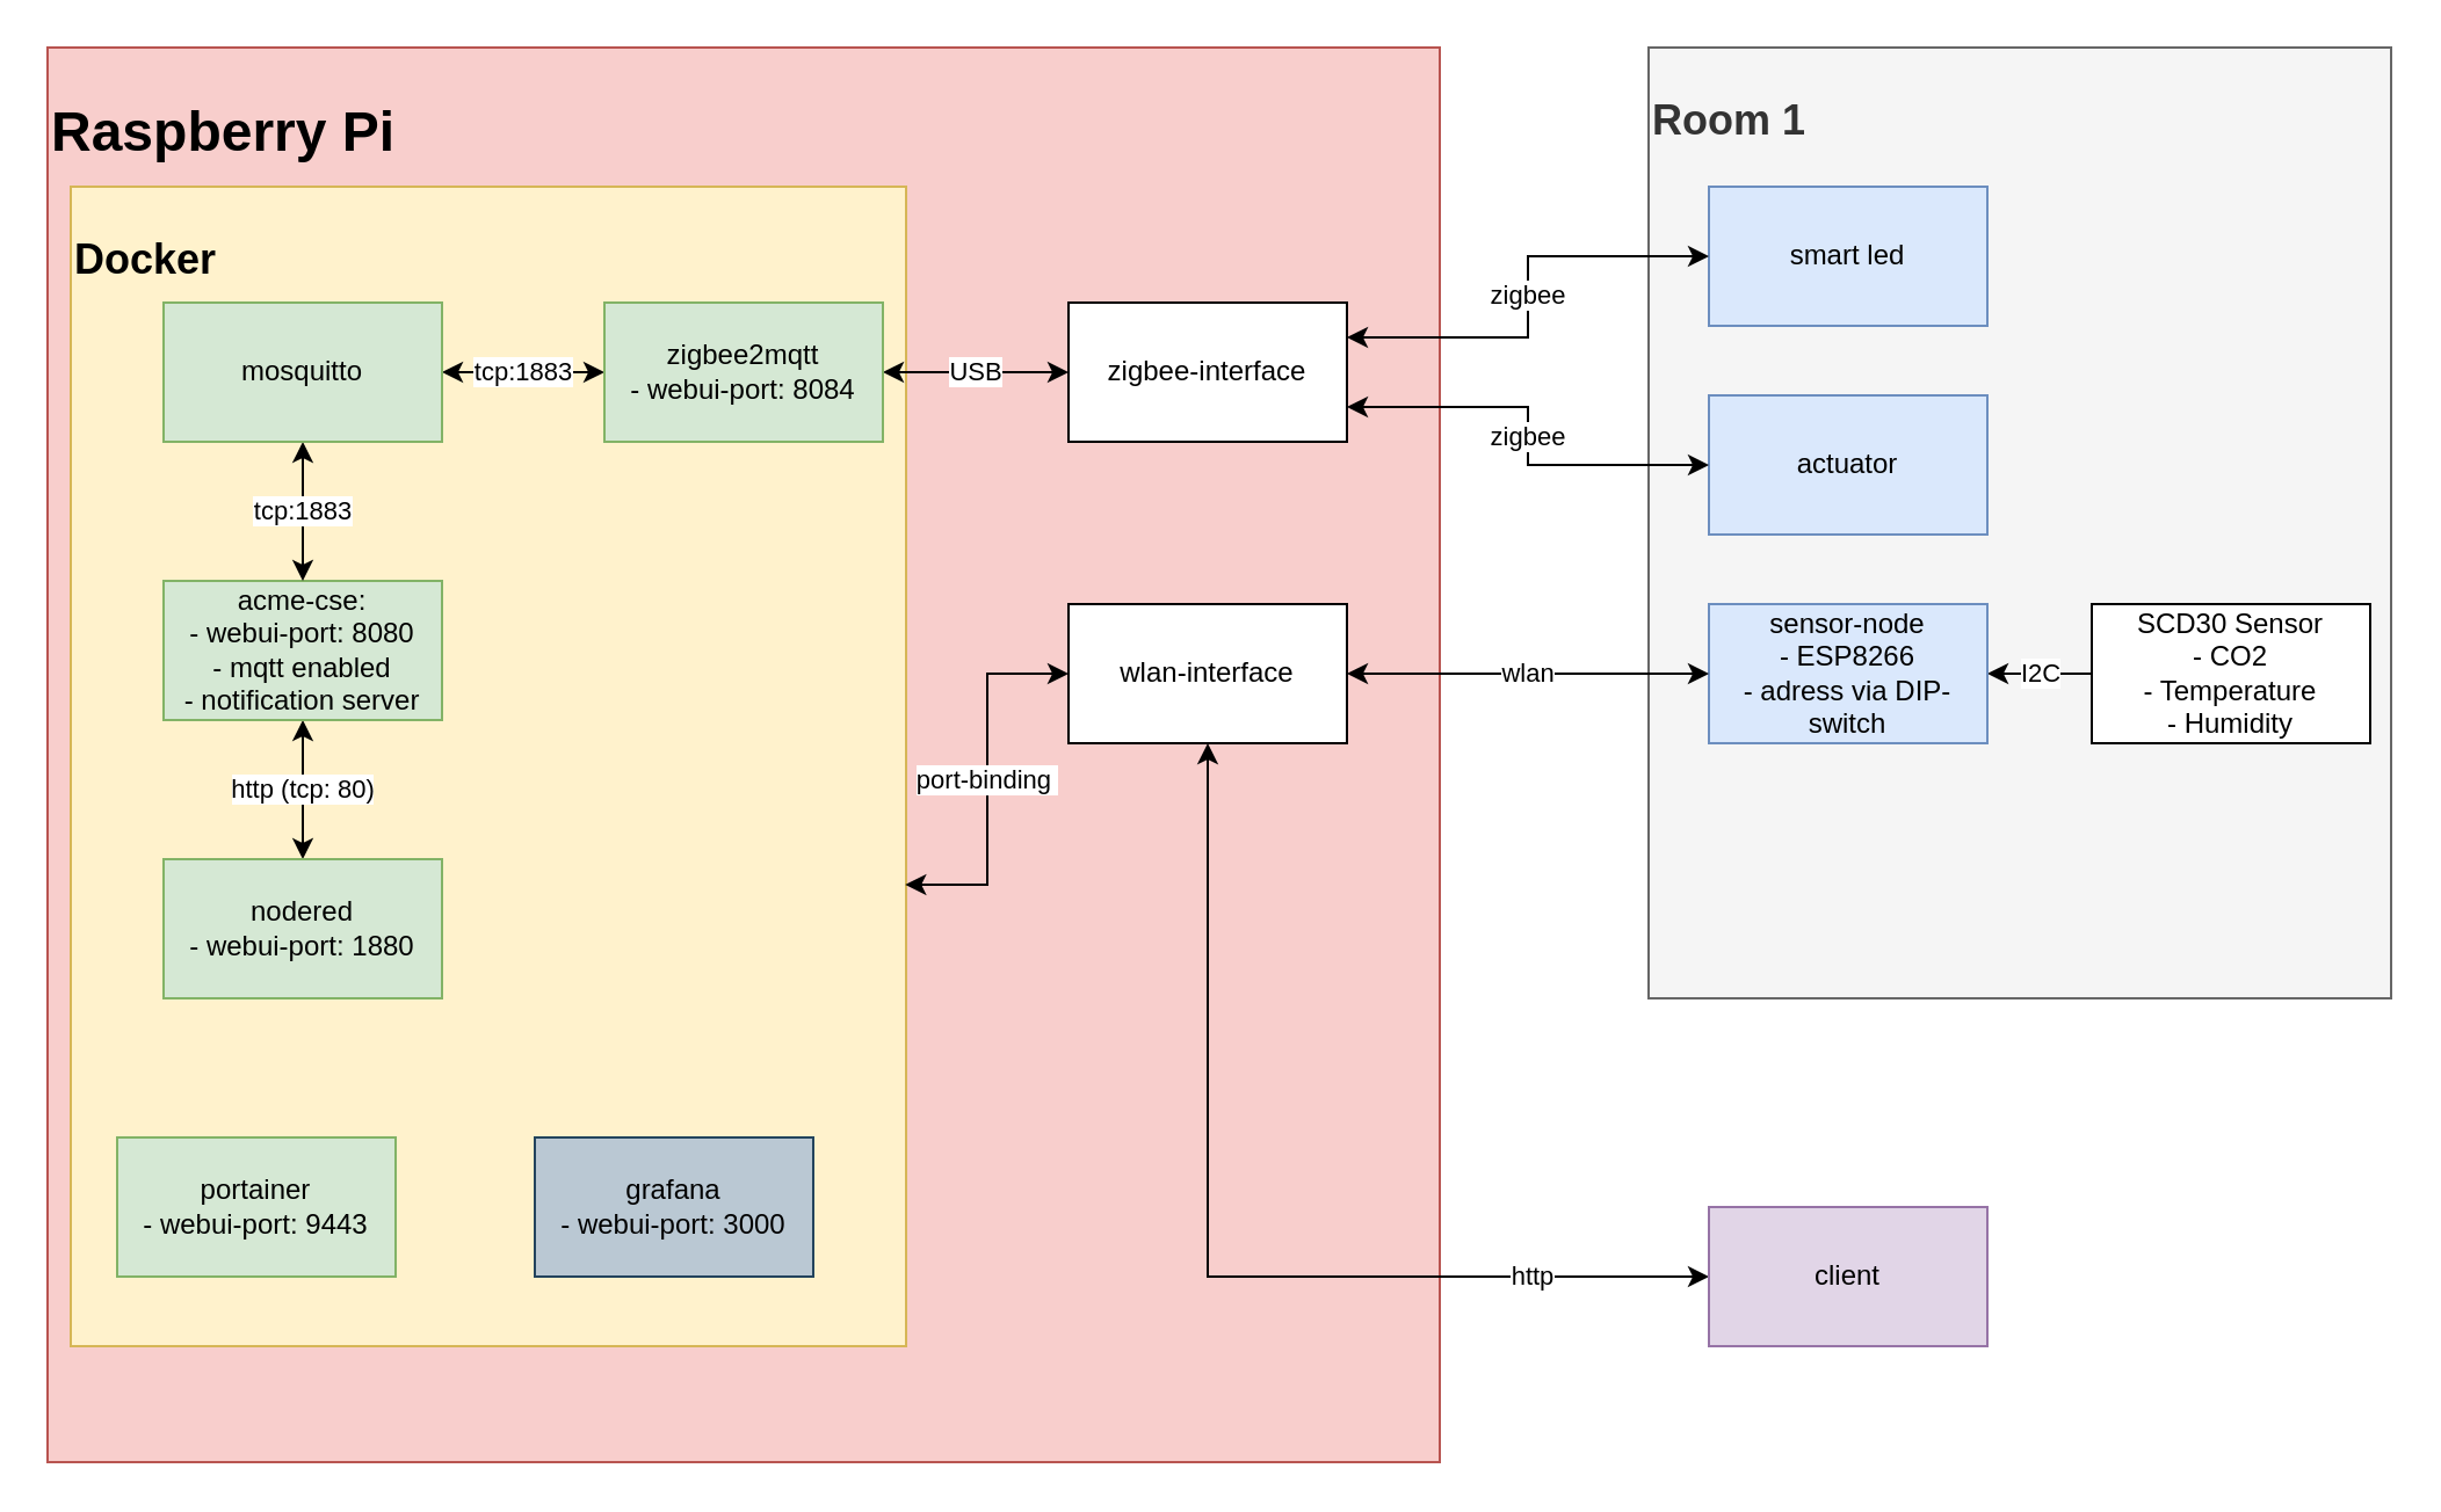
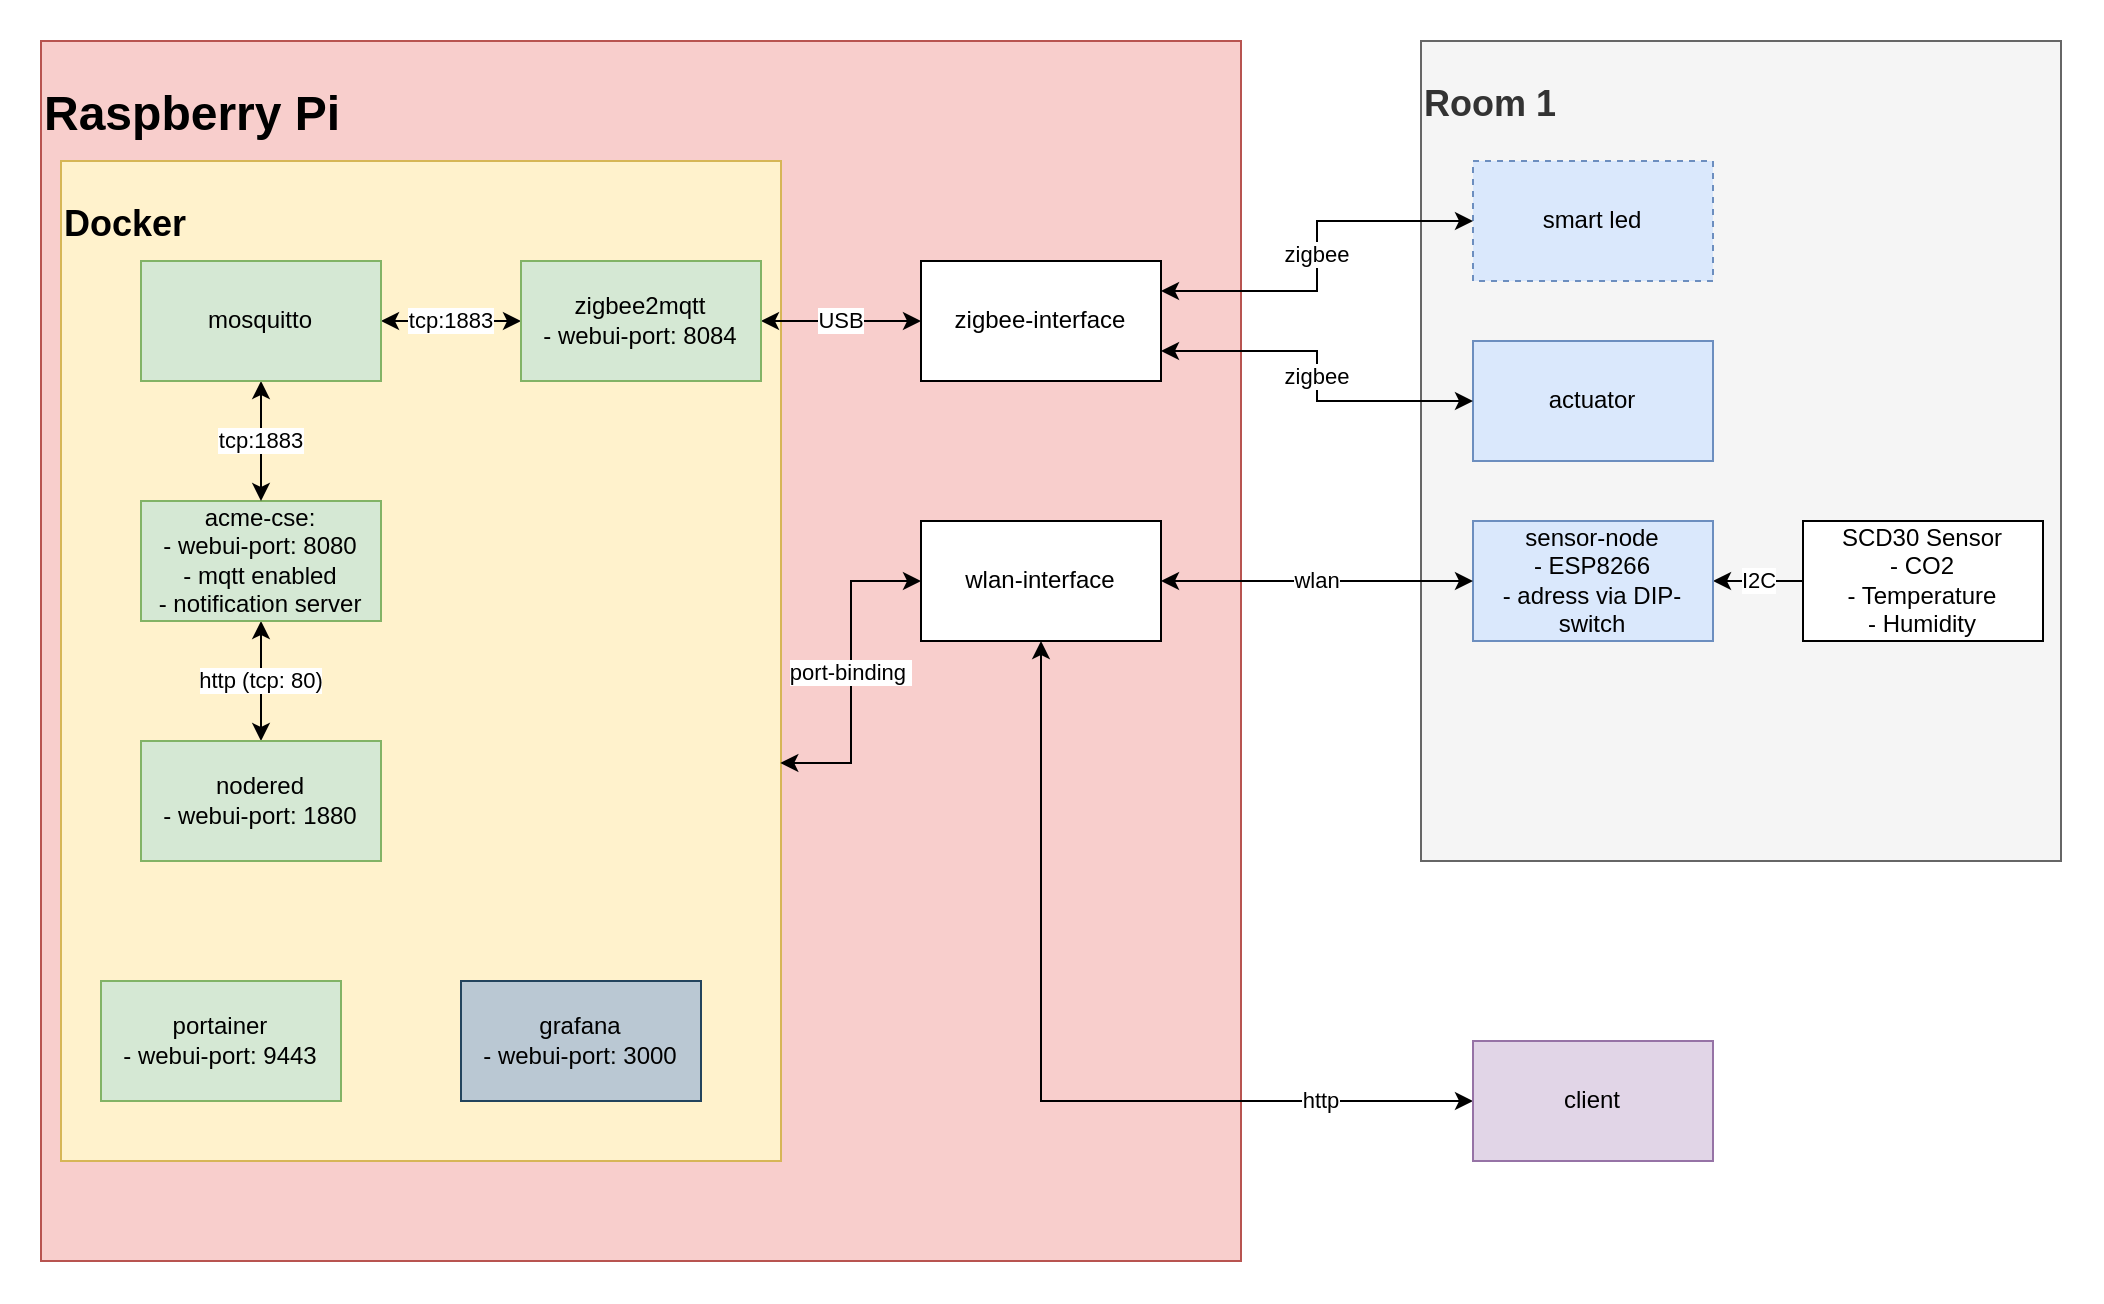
- <mxCell id="16" value="smart led" style="rounded=0;whiteSpace=wrap;html=1;fillColor=#dae8fc;strokeColor=#6c8ebf;" parent="8" vertex="1"><mxGeometry x="736" y="80" width="120" height="60" as="geometry" /></mxCell>
+ <mxCell id="16" value="smart led" style="rounded=0;whiteSpace=wrap;html=1;fillColor=#dae8fc;strokeColor=#6c8ebf;dashed=1;" parent="8" vertex="1"><mxGeometry x="736" y="80" width="120" height="60" as="geometry" /></mxCell>
